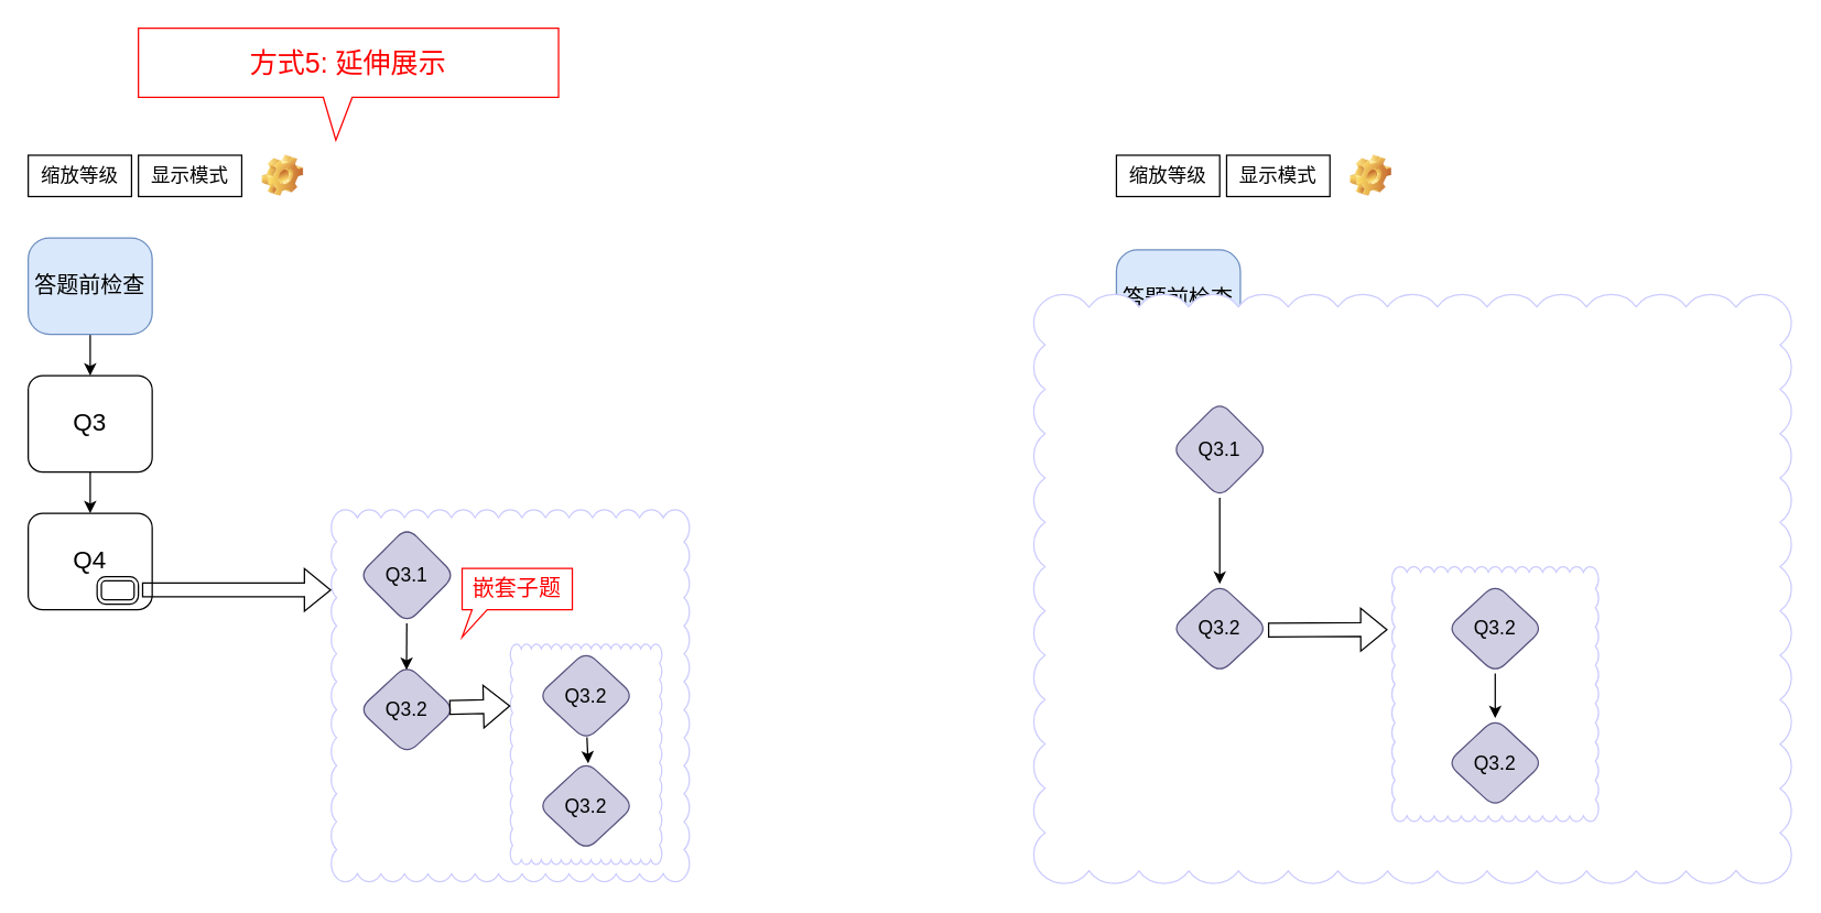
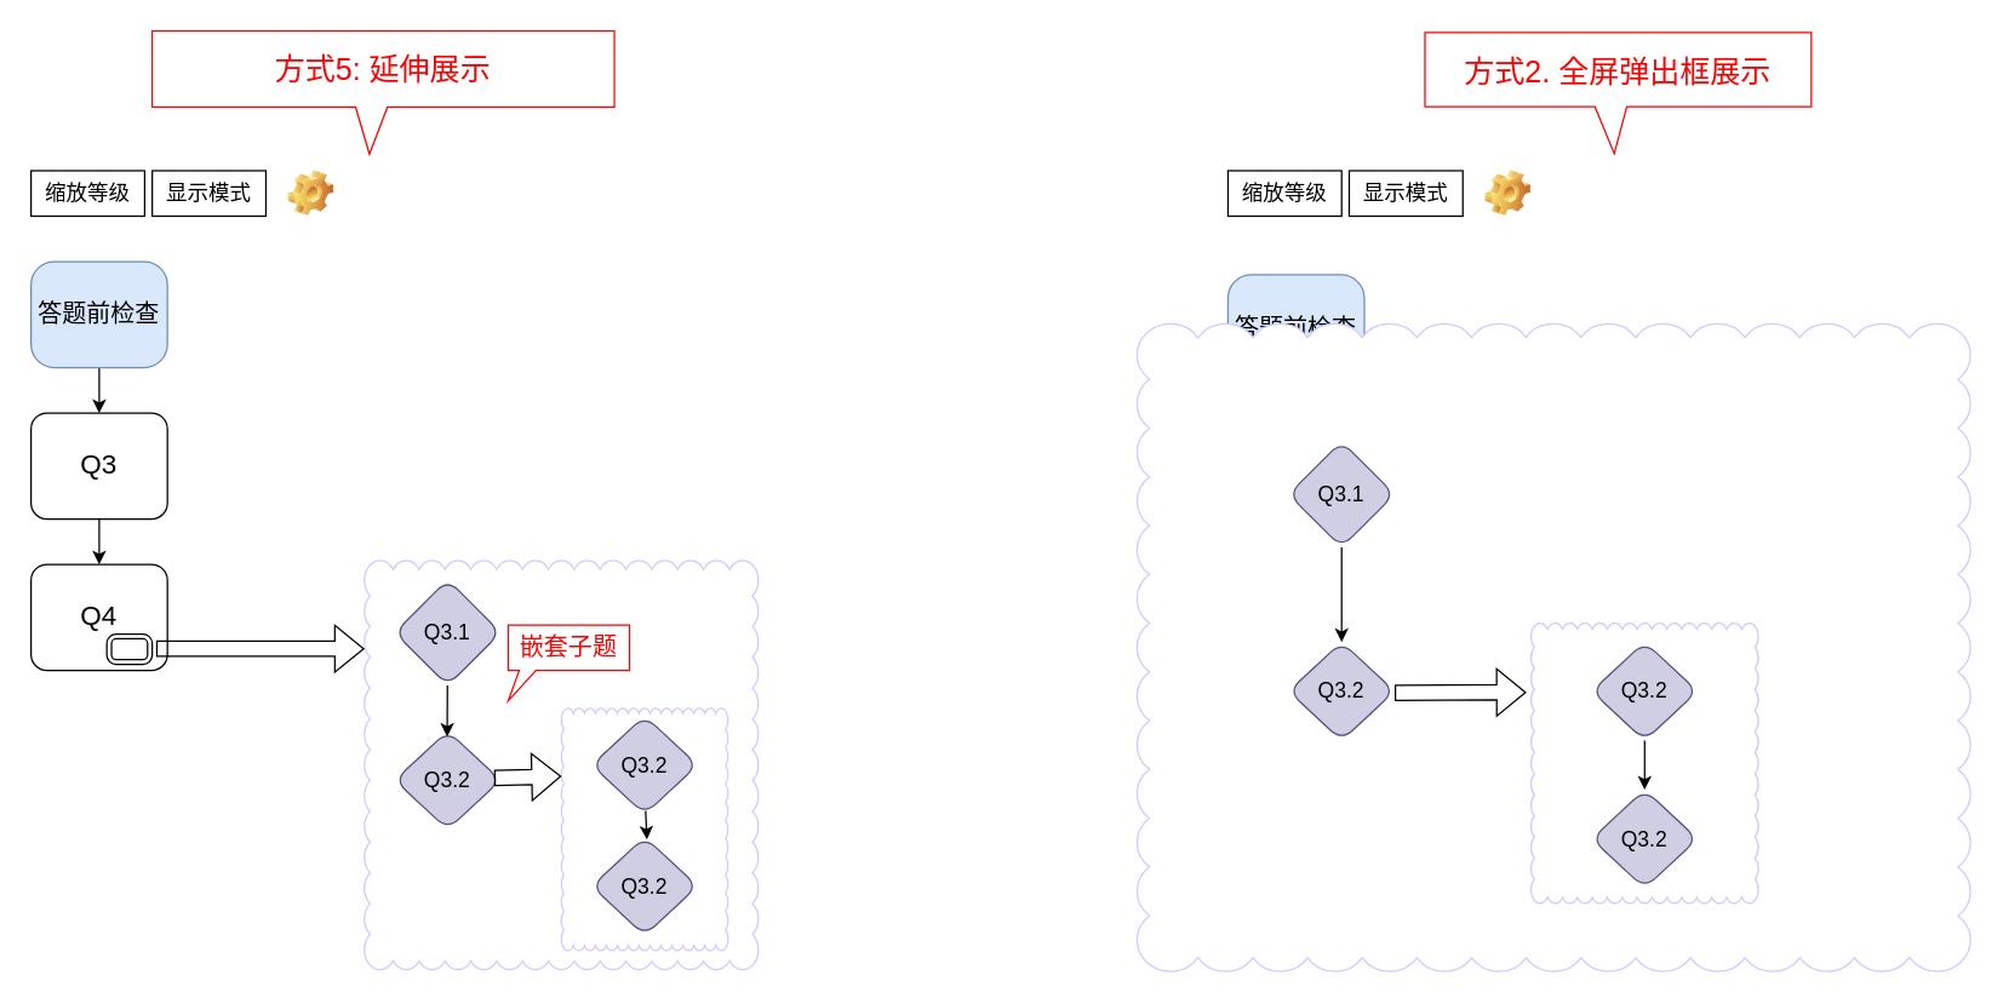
+ <mxCell id="36" value="&lt;font color=&quot;#ff0000&quot; style=&quot;font-size: 20px;&quot;&gt;方式&lt;/font&gt;&lt;font color=&quot;#ff0000&quot; style=&quot;font-size: 20px;&quot;&gt;&lt;font style=&quot;font-size: 20px;&quot;&gt;2. 全屏弹出框展示&lt;/font&gt;&lt;br&gt;&lt;/font&gt;" style="shape=callout;whiteSpace=wrap;html=1;perimeter=calloutPerimeter;position2=0.49;size=31;position=0.44;strokeColor=#FF0000;base=21;" vertex="1" parent="1"><mxGeometry x="940" y="21" width="255" height="80" as="geometry" /></mxCell>
